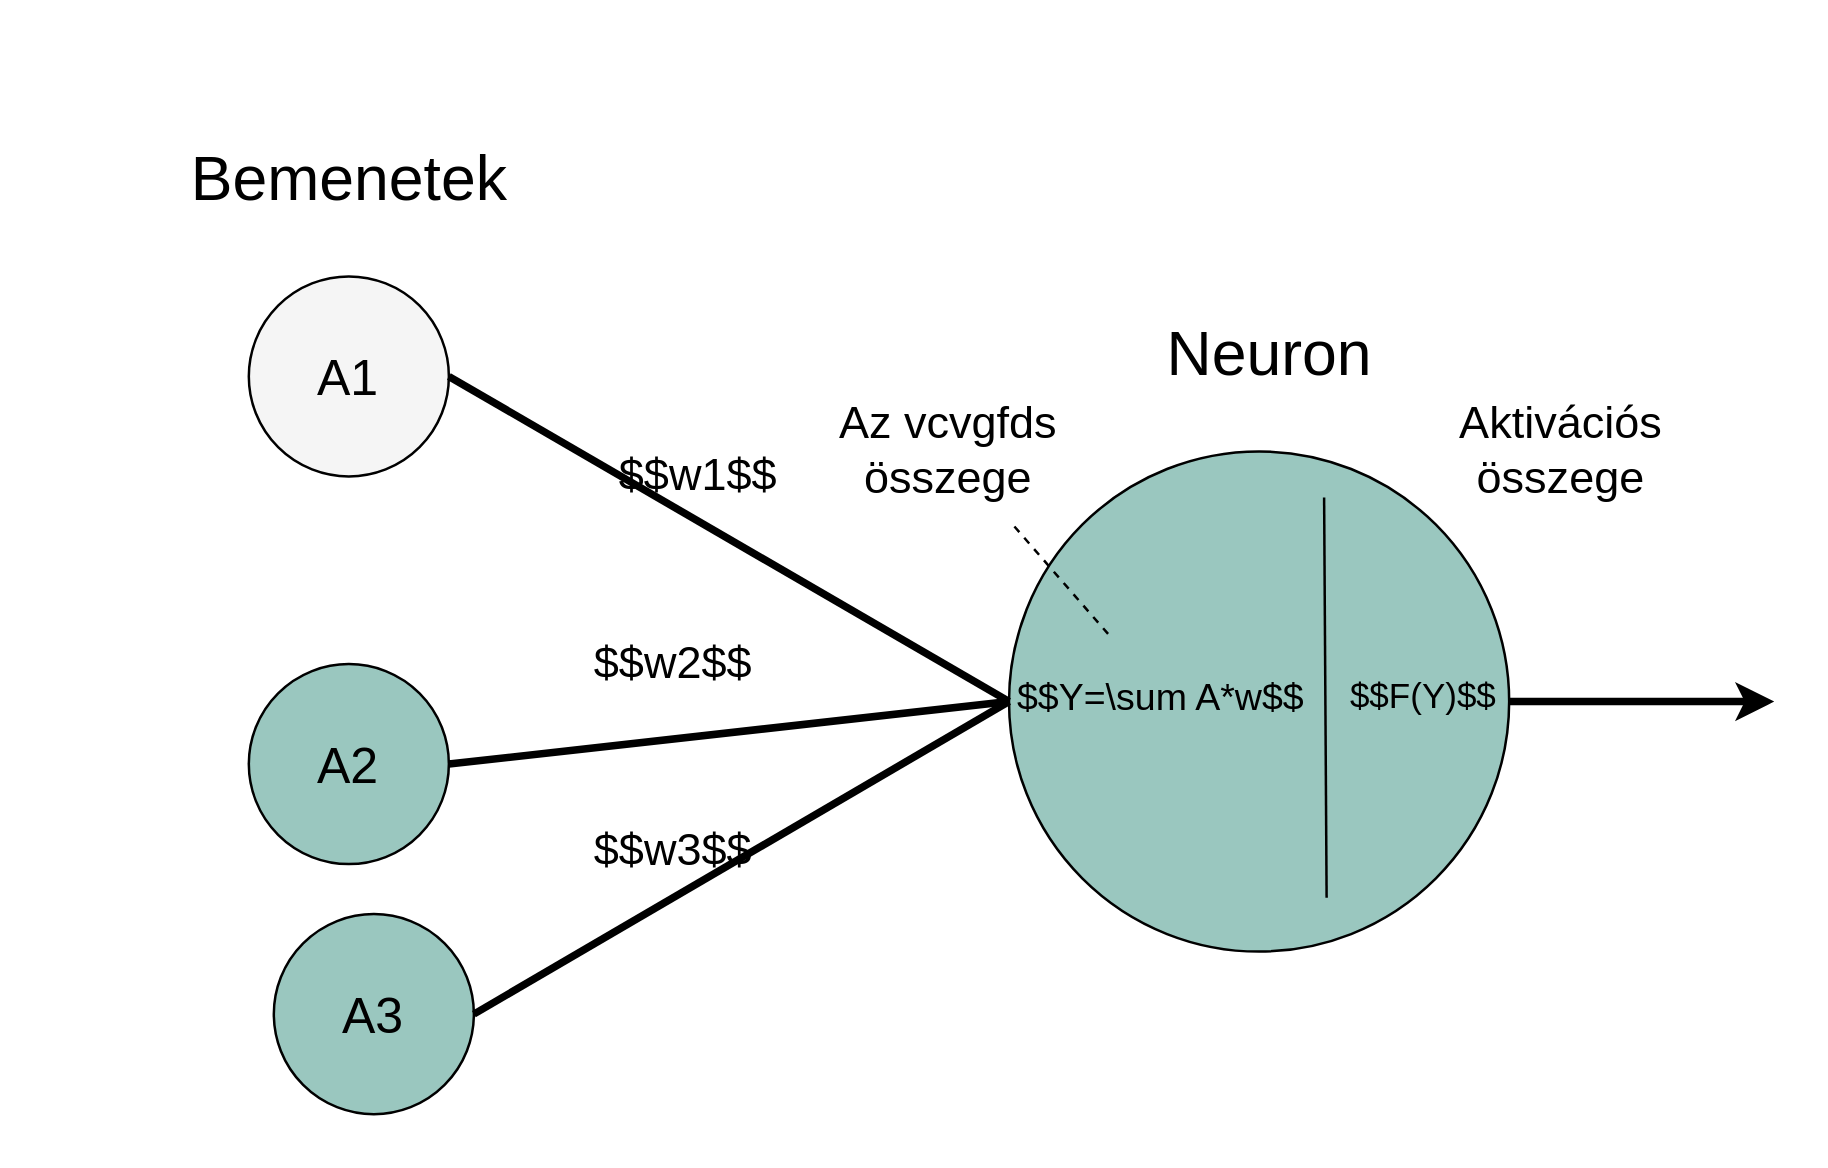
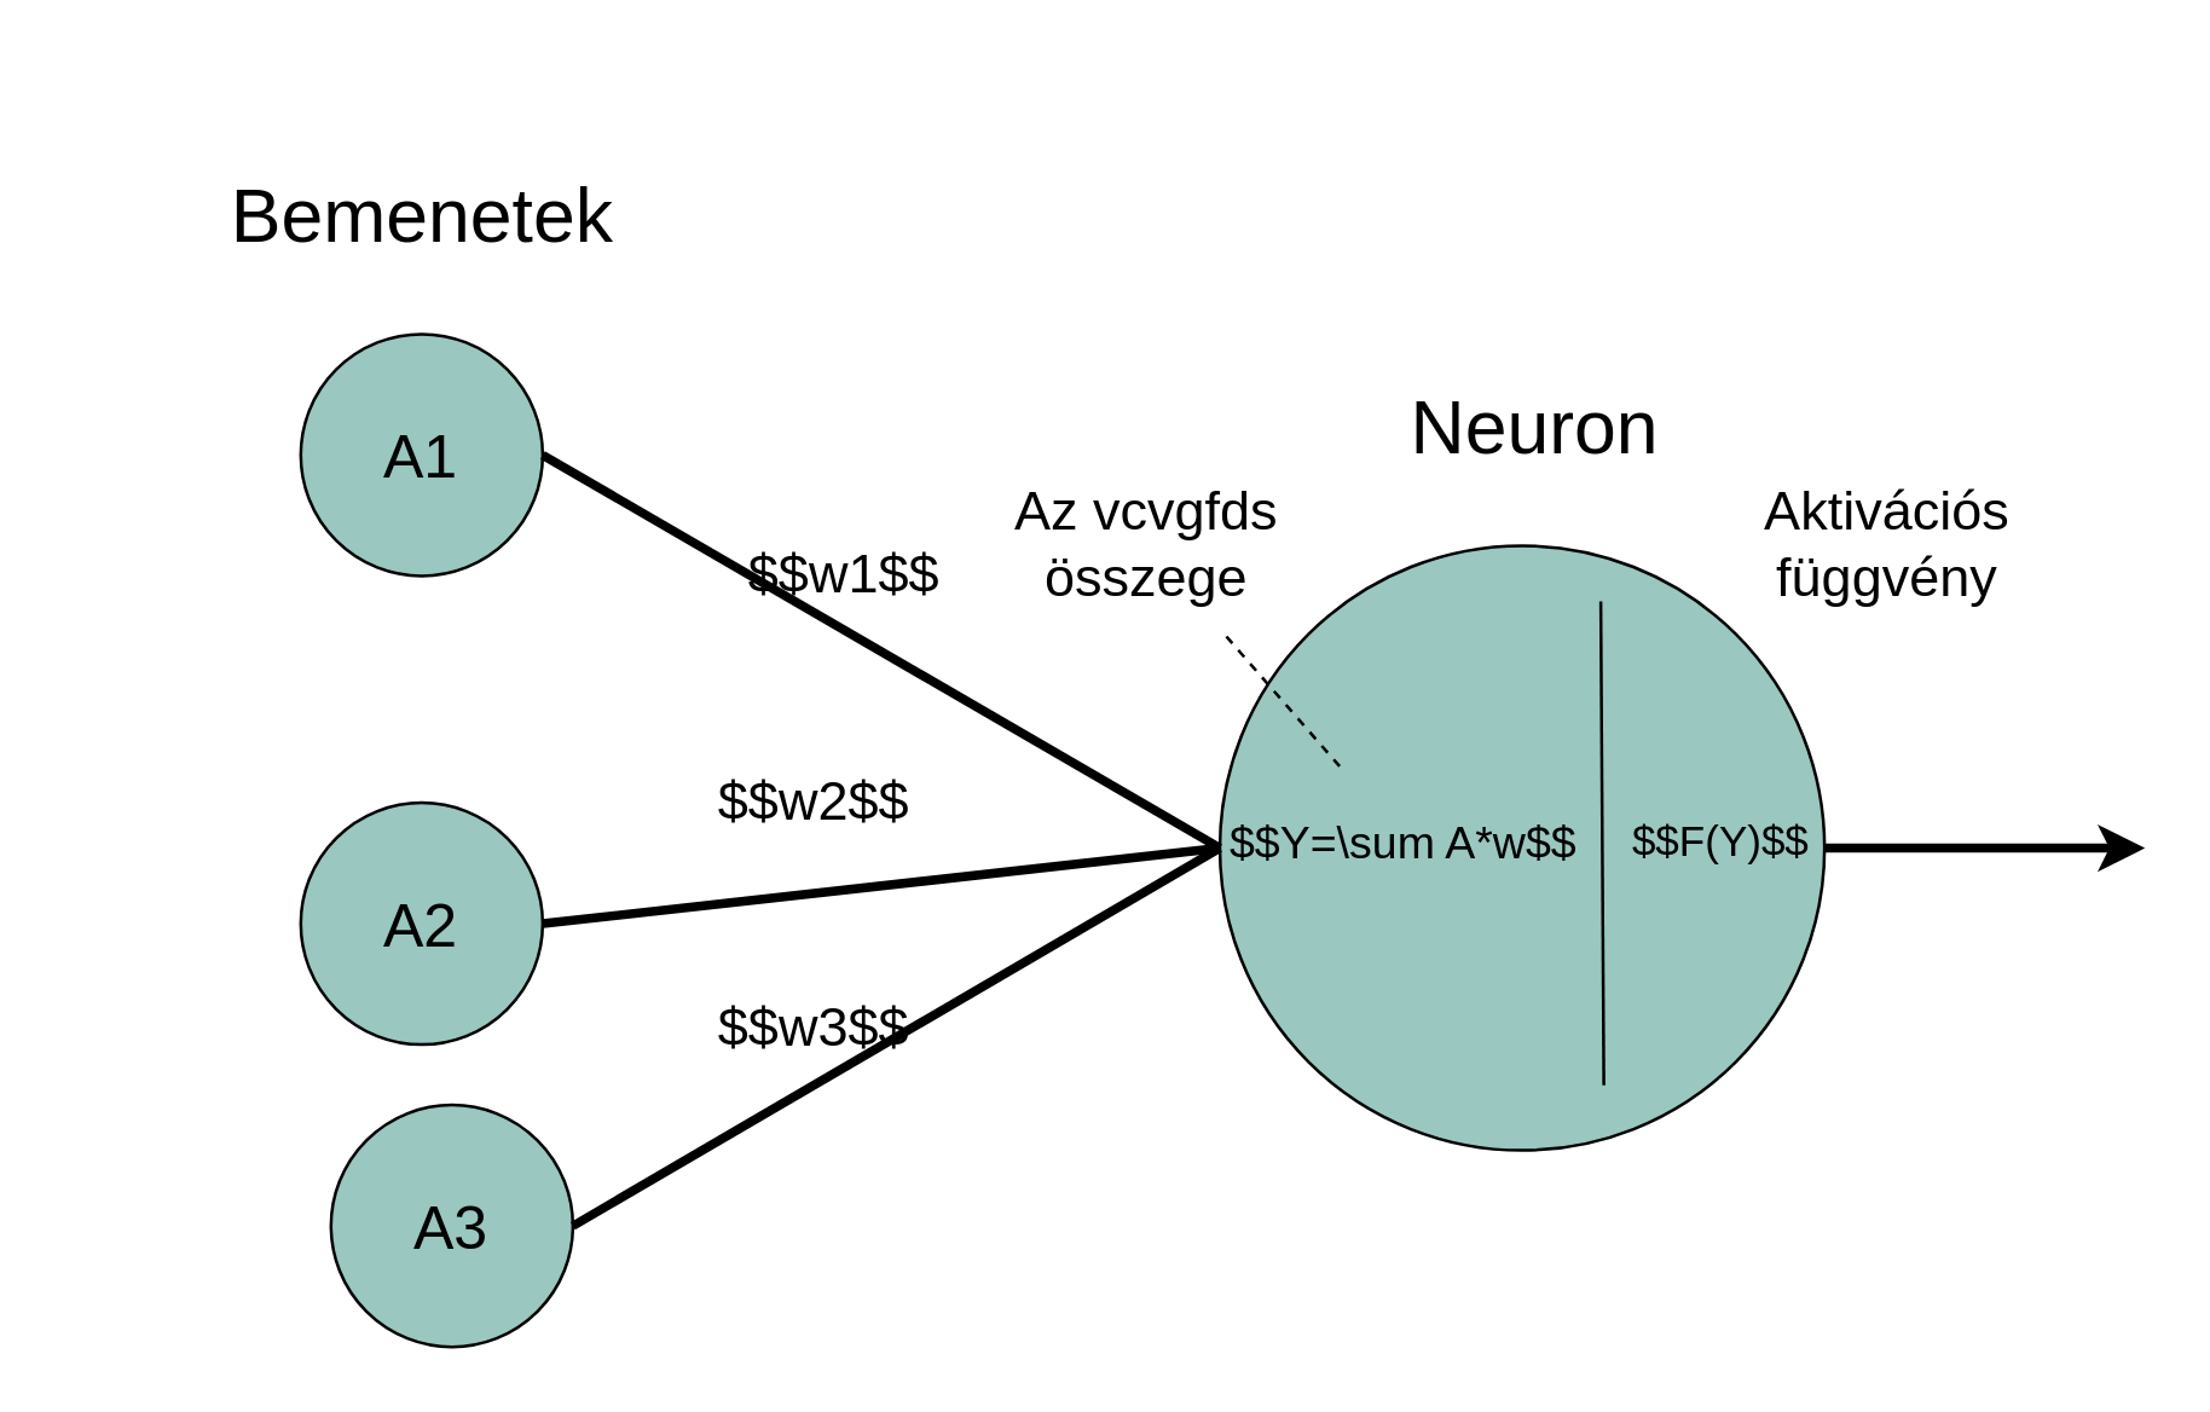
- <mxCell id="2" value="&lt;span style=&quot;font-size: 20px&quot;&gt;A1&lt;/span&gt;" style="ellipse;whiteSpace=wrap;html=1;aspect=fixed;fillColor=#f5f5f5;" parent="1" vertex="1"><mxGeometry x="99" y="110" width="80" height="80" as="geometry" /></mxCell>
+ <mxCell id="2" value="&lt;span style=&quot;font-size: 20px&quot;&gt;A1&lt;/span&gt;" style="ellipse;whiteSpace=wrap;html=1;aspect=fixed;fillColor=#9AC7BF;" parent="1" vertex="1"><mxGeometry x="99" y="110" width="80" height="80" as="geometry" /></mxCell>
- <mxCell id="21" value="&lt;font style=&quot;font-size: 18px&quot;&gt;Aktivációs összege&lt;/font&gt;" style="text;html=1;strokeColor=none;fillColor=none;align=center;verticalAlign=middle;whiteSpace=wrap;rounded=0;" vertex="1" parent="11"><mxGeometry x="579" y="155" width="90" height="50" as="geometry" /></mxCell>
+ <mxCell id="21" value="&lt;font style=&quot;font-size: 18px&quot;&gt;Aktivációs függvény&lt;/font&gt;" style="text;html=1;strokeColor=none;fillColor=none;align=center;verticalAlign=middle;whiteSpace=wrap;rounded=0;" vertex="1" parent="11"><mxGeometry x="579" y="155" width="90" height="50" as="geometry" /></mxCell>
